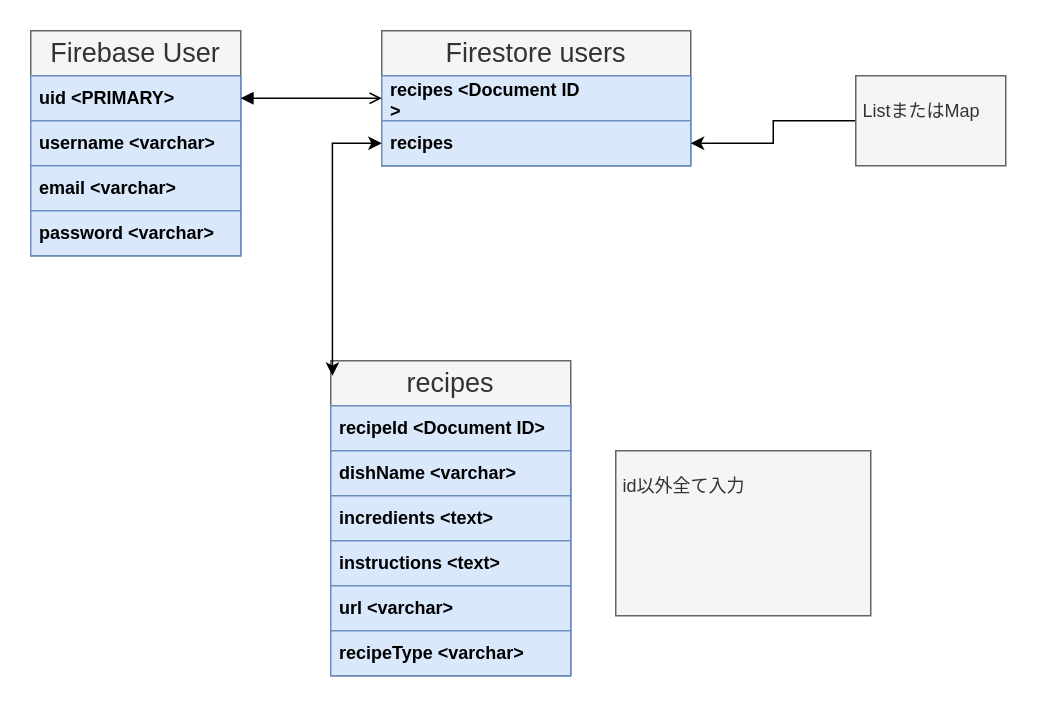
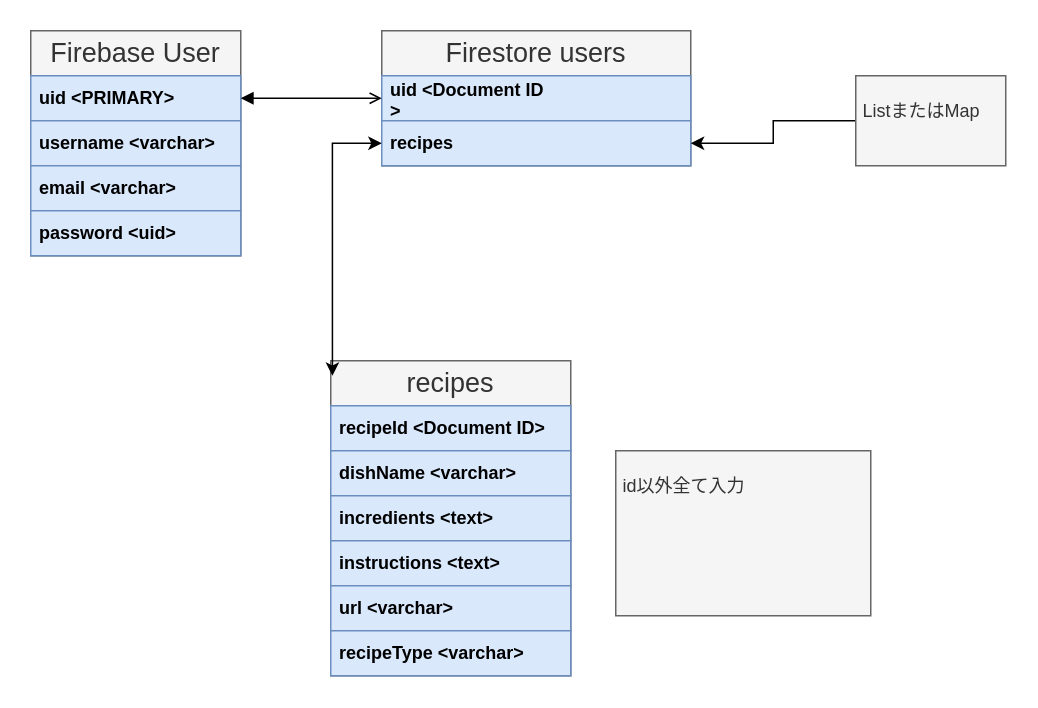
- <mxCell id="8" value="&lt;b&gt;recipes &amp;lt;&lt;/b&gt;&lt;b style=&quot;border-color: var(--border-color);&quot;&gt;Document ID&lt;/b&gt;&lt;b&gt;&lt;br&gt;&amp;gt;&lt;/b&gt;" style="text;strokeColor=#6c8ebf;fillColor=#dae8fc;align=left;verticalAlign=middle;spacingLeft=4;spacingRight=4;overflow=hidden;points=[[0,0.5],[1,0.5]];portConstraint=eastwest;rotatable=0;whiteSpace=wrap;html=1;" parent="7" vertex="1"><mxGeometry y="30" width="206" height="30" as="geometry" /></mxCell>
+ <mxCell id="8" value="&lt;b&gt;uid &amp;lt;&lt;/b&gt;&lt;b style=&quot;border-color: var(--border-color);&quot;&gt;Document ID&lt;/b&gt;&lt;b&gt;&lt;br&gt;&amp;gt;&lt;/b&gt;" style="text;strokeColor=#6c8ebf;fillColor=#dae8fc;align=left;verticalAlign=middle;spacingLeft=4;spacingRight=4;overflow=hidden;points=[[0,0.5],[1,0.5]];portConstraint=eastwest;rotatable=0;whiteSpace=wrap;html=1;" parent="7" vertex="1"><mxGeometry y="30" width="206" height="30" as="geometry" /></mxCell>
- <mxCell id="6" value="&lt;b&gt;password&amp;nbsp;&lt;/b&gt;&lt;b style=&quot;border-color: var(--border-color);&quot;&gt;&amp;lt;varchar&amp;gt;&lt;/b&gt;" style="text;strokeColor=#6c8ebf;fillColor=#dae8fc;align=left;verticalAlign=middle;spacingLeft=4;spacingRight=4;overflow=hidden;points=[[0,0.5],[1,0.5]];portConstraint=eastwest;rotatable=0;whiteSpace=wrap;html=1;" parent="2" vertex="1"><mxGeometry y="120" width="140" height="30" as="geometry" /></mxCell>
+ <mxCell id="6" value="&lt;b&gt;password&amp;nbsp;&lt;/b&gt;&lt;b style=&quot;border-color: var(--border-color);&quot;&gt;&amp;lt;uid&amp;gt;&lt;/b&gt;" style="text;strokeColor=#6c8ebf;fillColor=#dae8fc;align=left;verticalAlign=middle;spacingLeft=4;spacingRight=4;overflow=hidden;points=[[0,0.5],[1,0.5]];portConstraint=eastwest;rotatable=0;whiteSpace=wrap;html=1;" parent="2" vertex="1"><mxGeometry y="120" width="140" height="30" as="geometry" /></mxCell>
